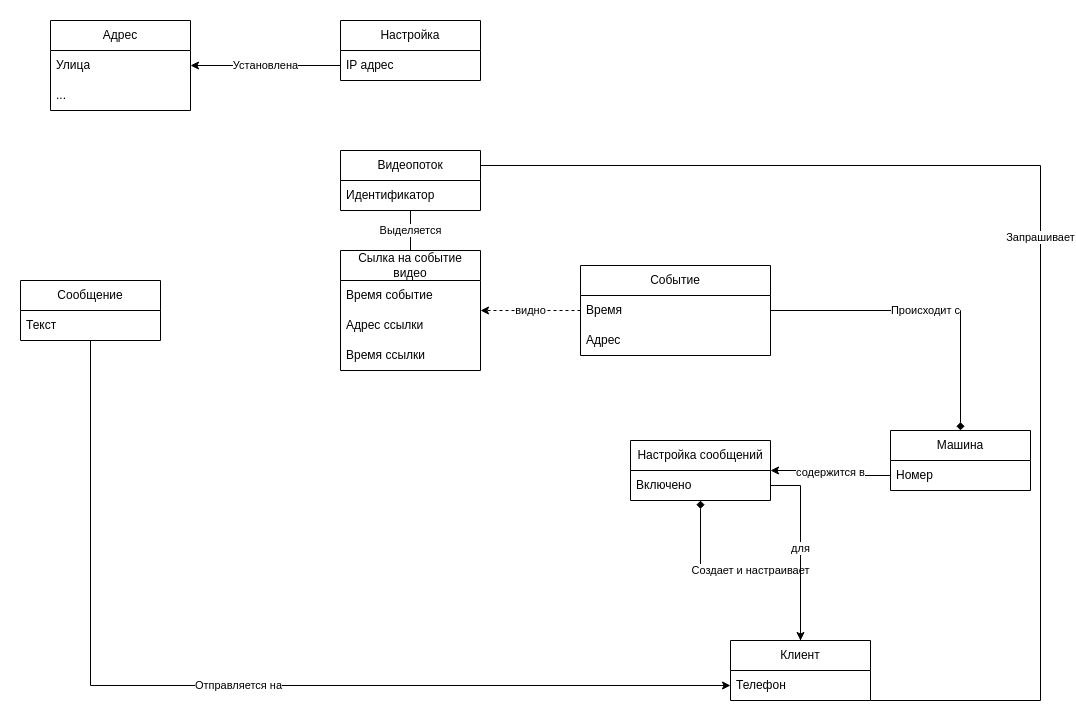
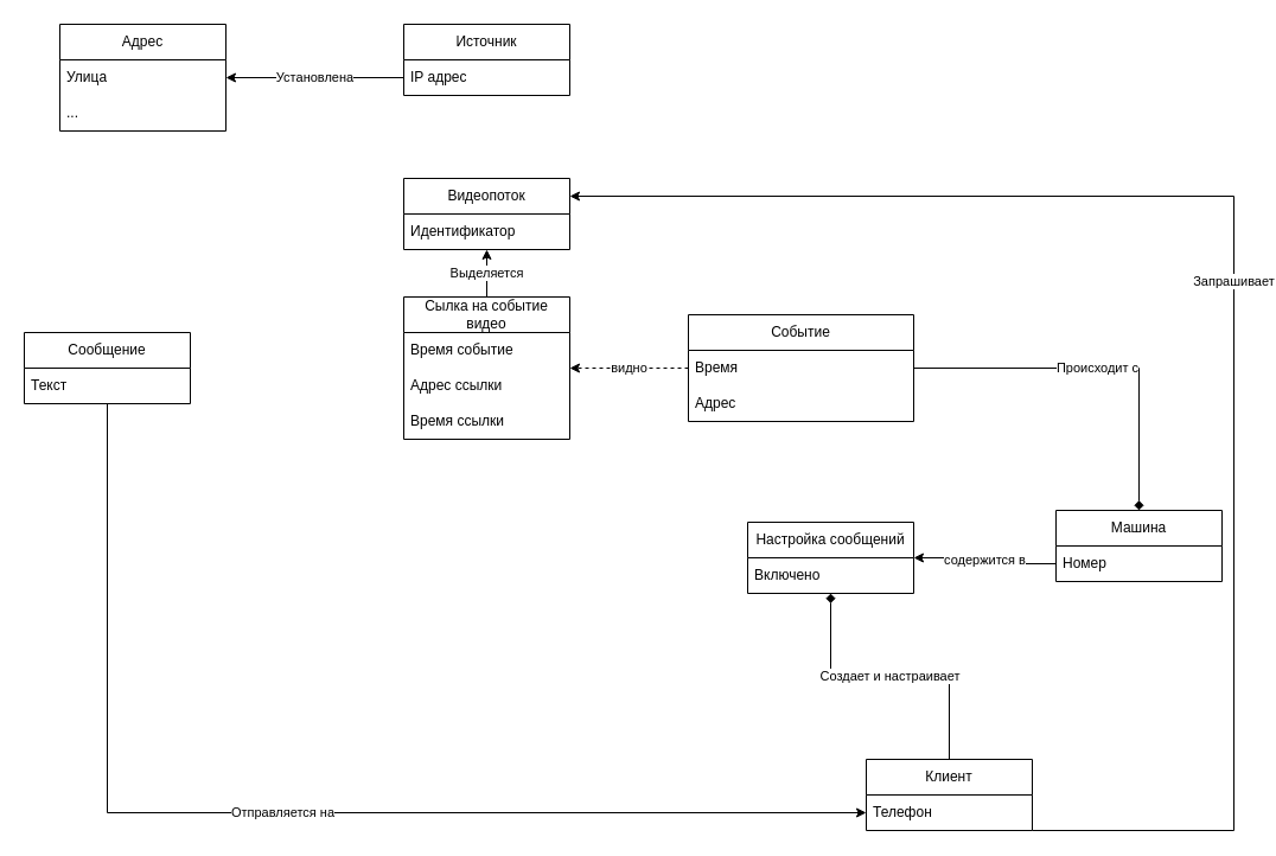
- <mxCell id="25" value="Настройка" style="swimlane;fontStyle=0;childLayout=stackLayout;horizontal=1;startSize=30;horizontalStack=0;resizeParent=1;resizeParentMax=0;resizeLast=0;collapsible=1;marginBottom=0;whiteSpace=wrap;html=1;" parent="1" vertex="1"><mxGeometry x="340" y="20" width="140" height="60" as="geometry" /></mxCell>
+ <mxCell id="25" value="Источник" style="swimlane;fontStyle=0;childLayout=stackLayout;horizontal=1;startSize=30;horizontalStack=0;resizeParent=1;resizeParentMax=0;resizeLast=0;collapsible=1;marginBottom=0;whiteSpace=wrap;html=1;" parent="1" vertex="1"><mxGeometry x="340" y="20" width="140" height="60" as="geometry" /></mxCell>
- <mxCell id="28" value="Запрашивает" style="edgeStyle=orthogonalEdgeStyle;rounded=0;orthogonalLoop=1;jettySize=auto;html=1;entryX=1;entryY=0.25;entryDx=0;entryDy=0;endArrow=none;" parent="1" source="6" target="23" edge="1"><mxGeometry relative="1" as="geometry"><Array as="points"><mxPoint x="1040" y="700" /><mxPoint x="1040" y="165" /></Array></mxGeometry></mxCell>
+ <mxCell id="28" value="Запрашивает" style="edgeStyle=orthogonalEdgeStyle;rounded=0;orthogonalLoop=1;jettySize=auto;html=1;entryX=1;entryY=0.25;entryDx=0;entryDy=0;" parent="1" source="6" target="23" edge="1"><mxGeometry relative="1" as="geometry"><Array as="points"><mxPoint x="1040" y="700" /><mxPoint x="1040" y="165" /></Array></mxGeometry></mxCell>
- <mxCell id="15" value="Выделяется" style="edgeStyle=orthogonalEdgeStyle;rounded=0;orthogonalLoop=1;jettySize=auto;html=1;endArrow=none;" parent="1" source="16" target="23" edge="1"><mxGeometry relative="1" as="geometry" /></mxCell>
+ <mxCell id="15" value="Выделяется" style="edgeStyle=orthogonalEdgeStyle;rounded=0;orthogonalLoop=1;jettySize=auto;html=1;" parent="1" source="16" target="23" edge="1"><mxGeometry relative="1" as="geometry" /></mxCell>
- <mxCell id="32" value="для" style="edgeStyle=orthogonalEdgeStyle;rounded=0;orthogonalLoop=1;jettySize=auto;html=1;" parent="1" source="30" target="5" edge="1"><mxGeometry relative="1" as="geometry" /></mxCell>
